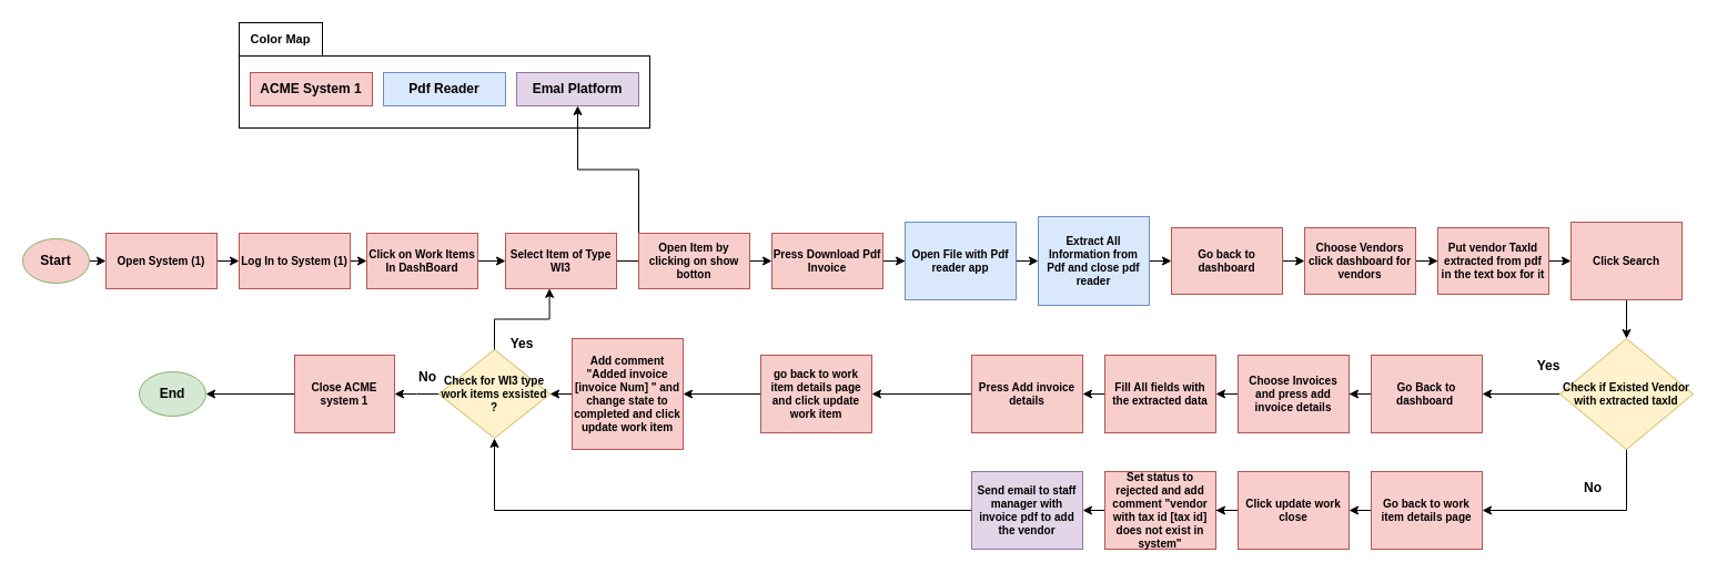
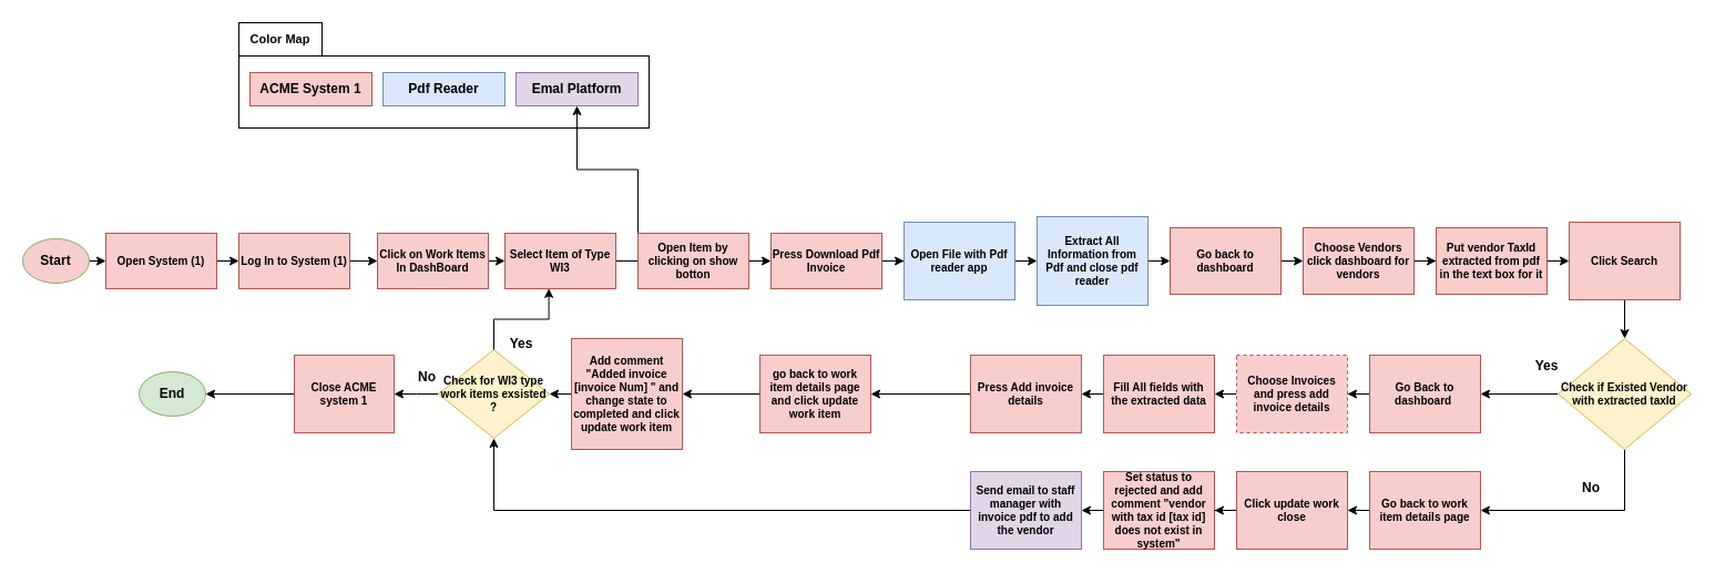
- <mxCell id="7" value="Click on Work Items In DashBoard" style="rounded=0;whiteSpace=wrap;html=1;fillColor=#f8cecc;strokeColor=#b85450;fontStyle=1;fontSize=10;" parent="1" vertex="1"><mxGeometry x="330" y="210" width="100" height="50" as="geometry" /></mxCell>
+ <mxCell id="7" value="Click on Work Items In DashBoard" style="rounded=0;whiteSpace=wrap;html=1;fillColor=#f8cecc;strokeColor=#b85450;fontStyle=1;fontSize=10;" parent="1" vertex="1"><mxGeometry x="340" y="210" width="100" height="50" as="geometry" /></mxCell>
- <mxCell id="52" value="Choose Invoices and press add invoice details" style="rounded=0;whiteSpace=wrap;html=1;fillColor=#f8cecc;strokeColor=#b85450;fontStyle=1;fontSize=10;" parent="1" vertex="1"><mxGeometry x="1115" y="320" width="100" height="70" as="geometry" /></mxCell>
+ <mxCell id="52" value="Choose Invoices and press add invoice details" style="rounded=0;whiteSpace=wrap;html=1;fillColor=#f8cecc;strokeColor=#b85450;fontStyle=1;fontSize=10;dashed=1;" parent="1" vertex="1"><mxGeometry x="1115" y="320" width="100" height="70" as="geometry" /></mxCell>
